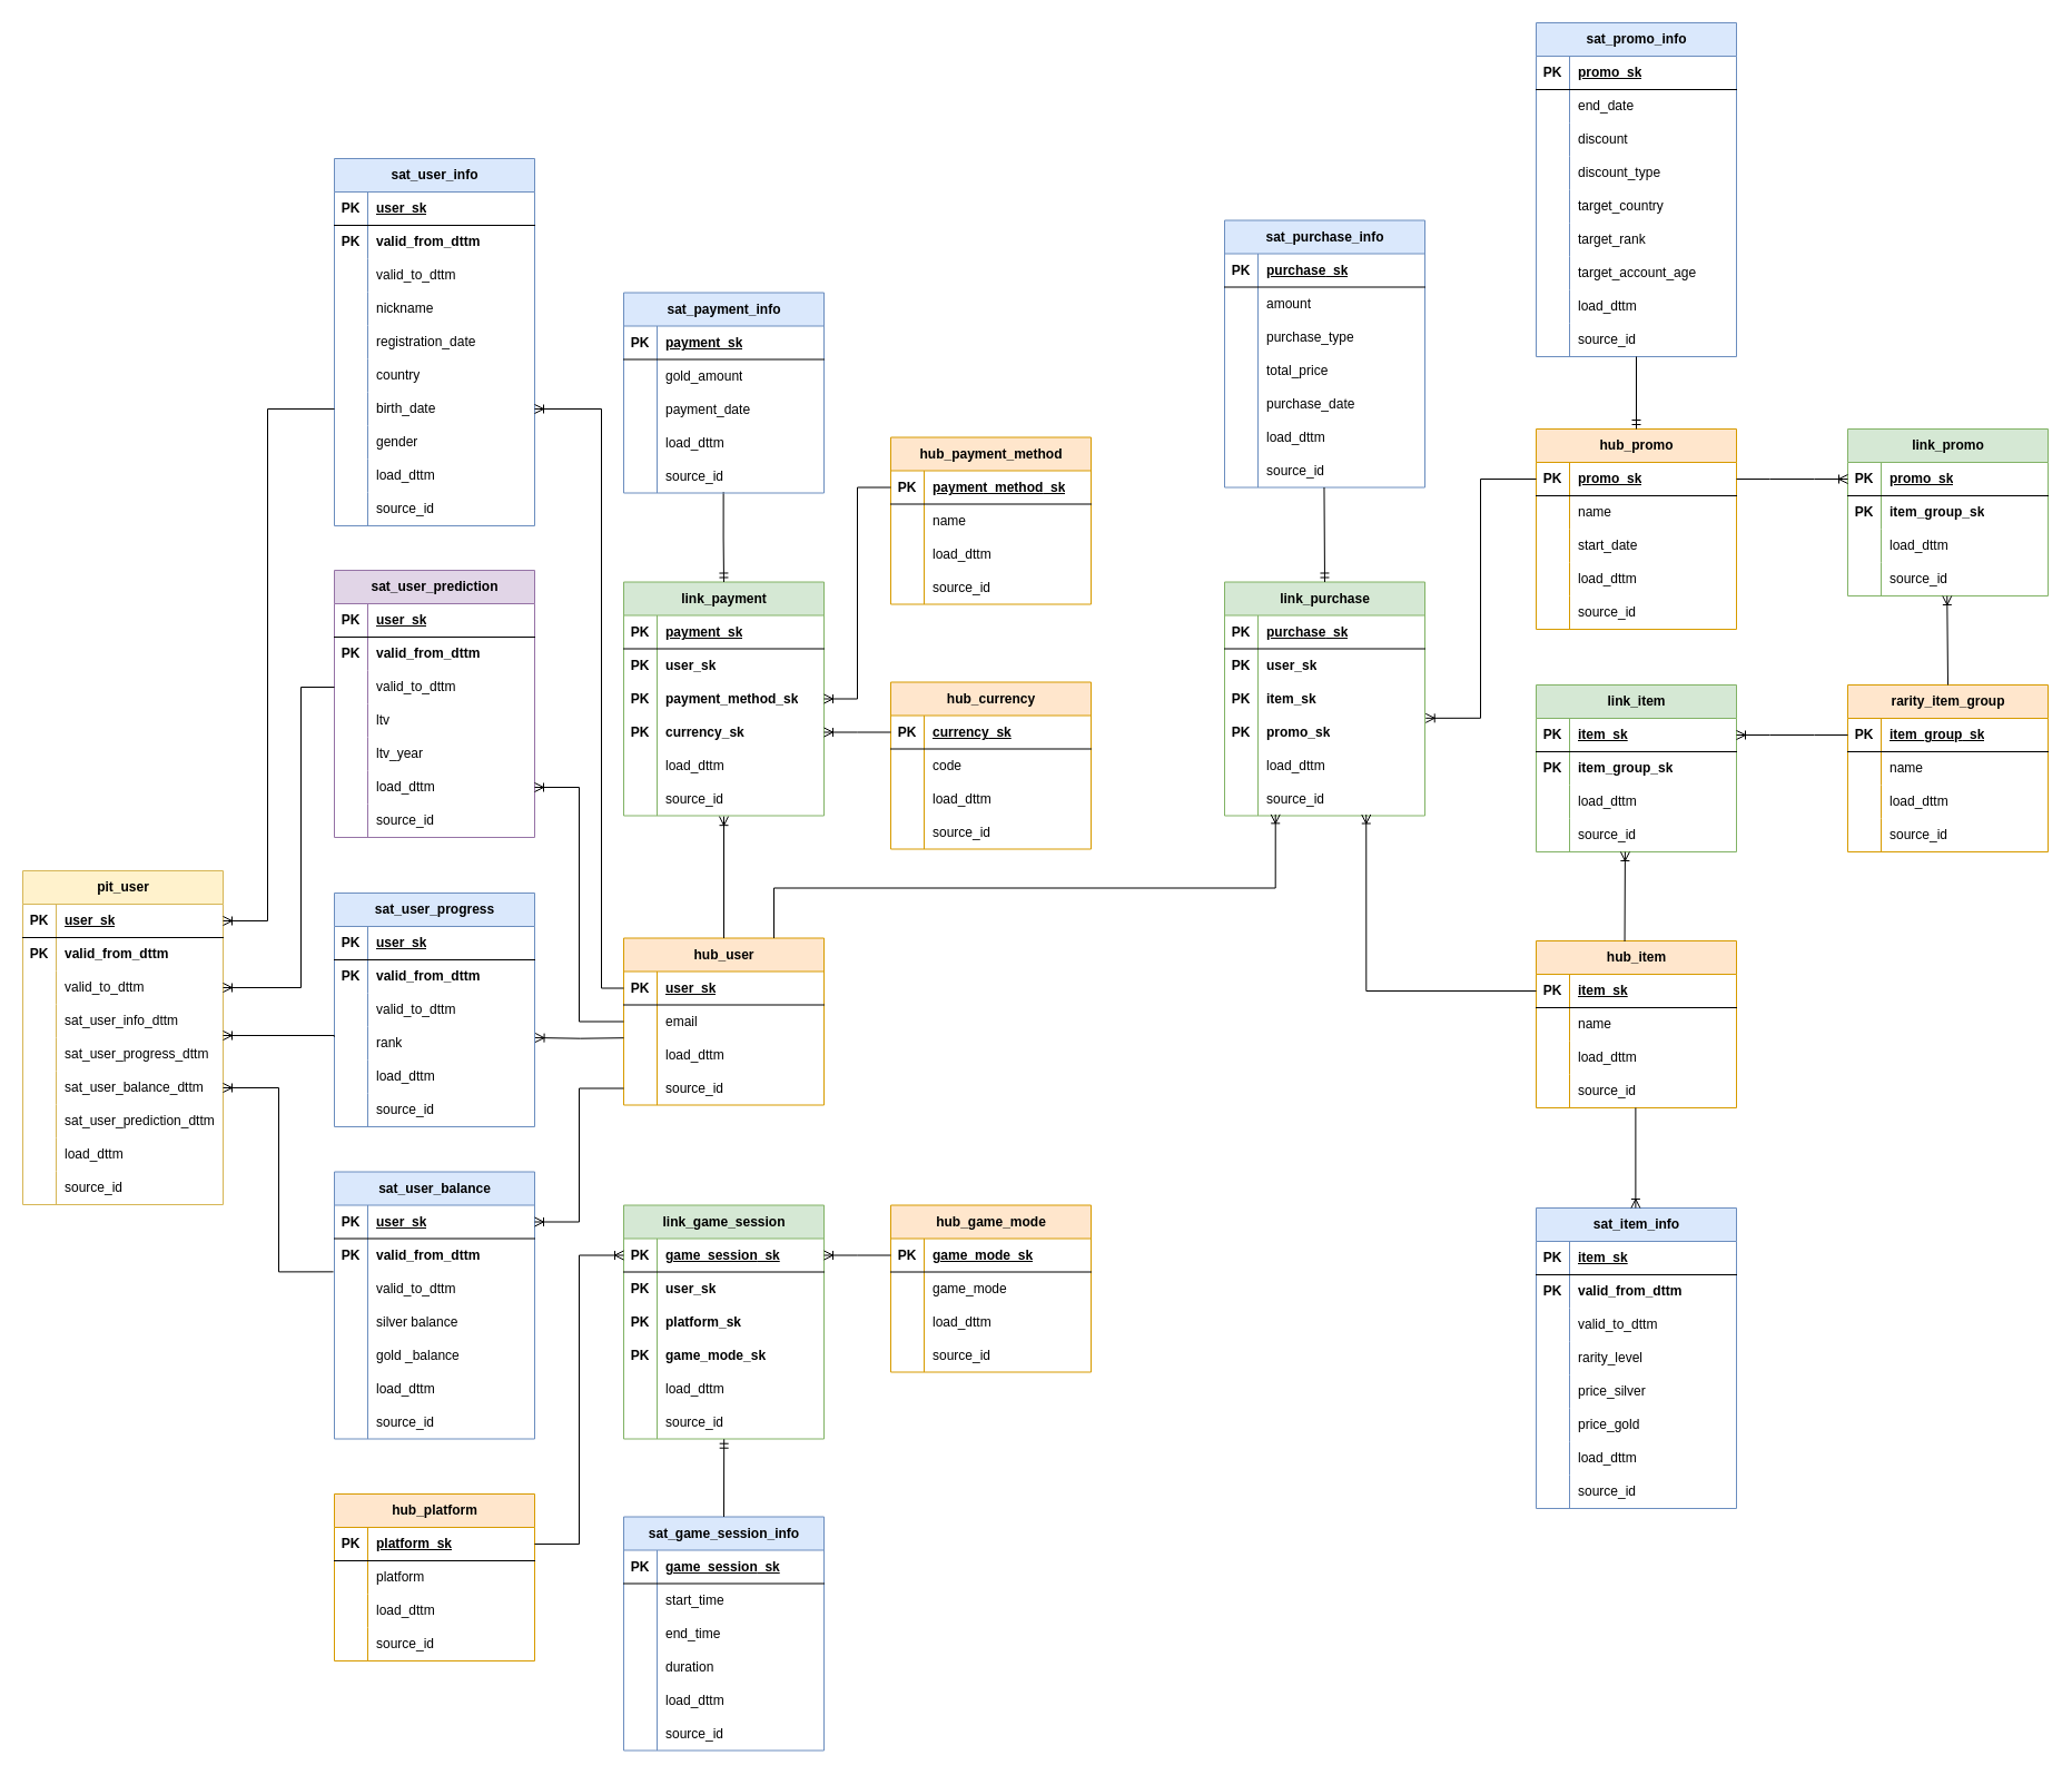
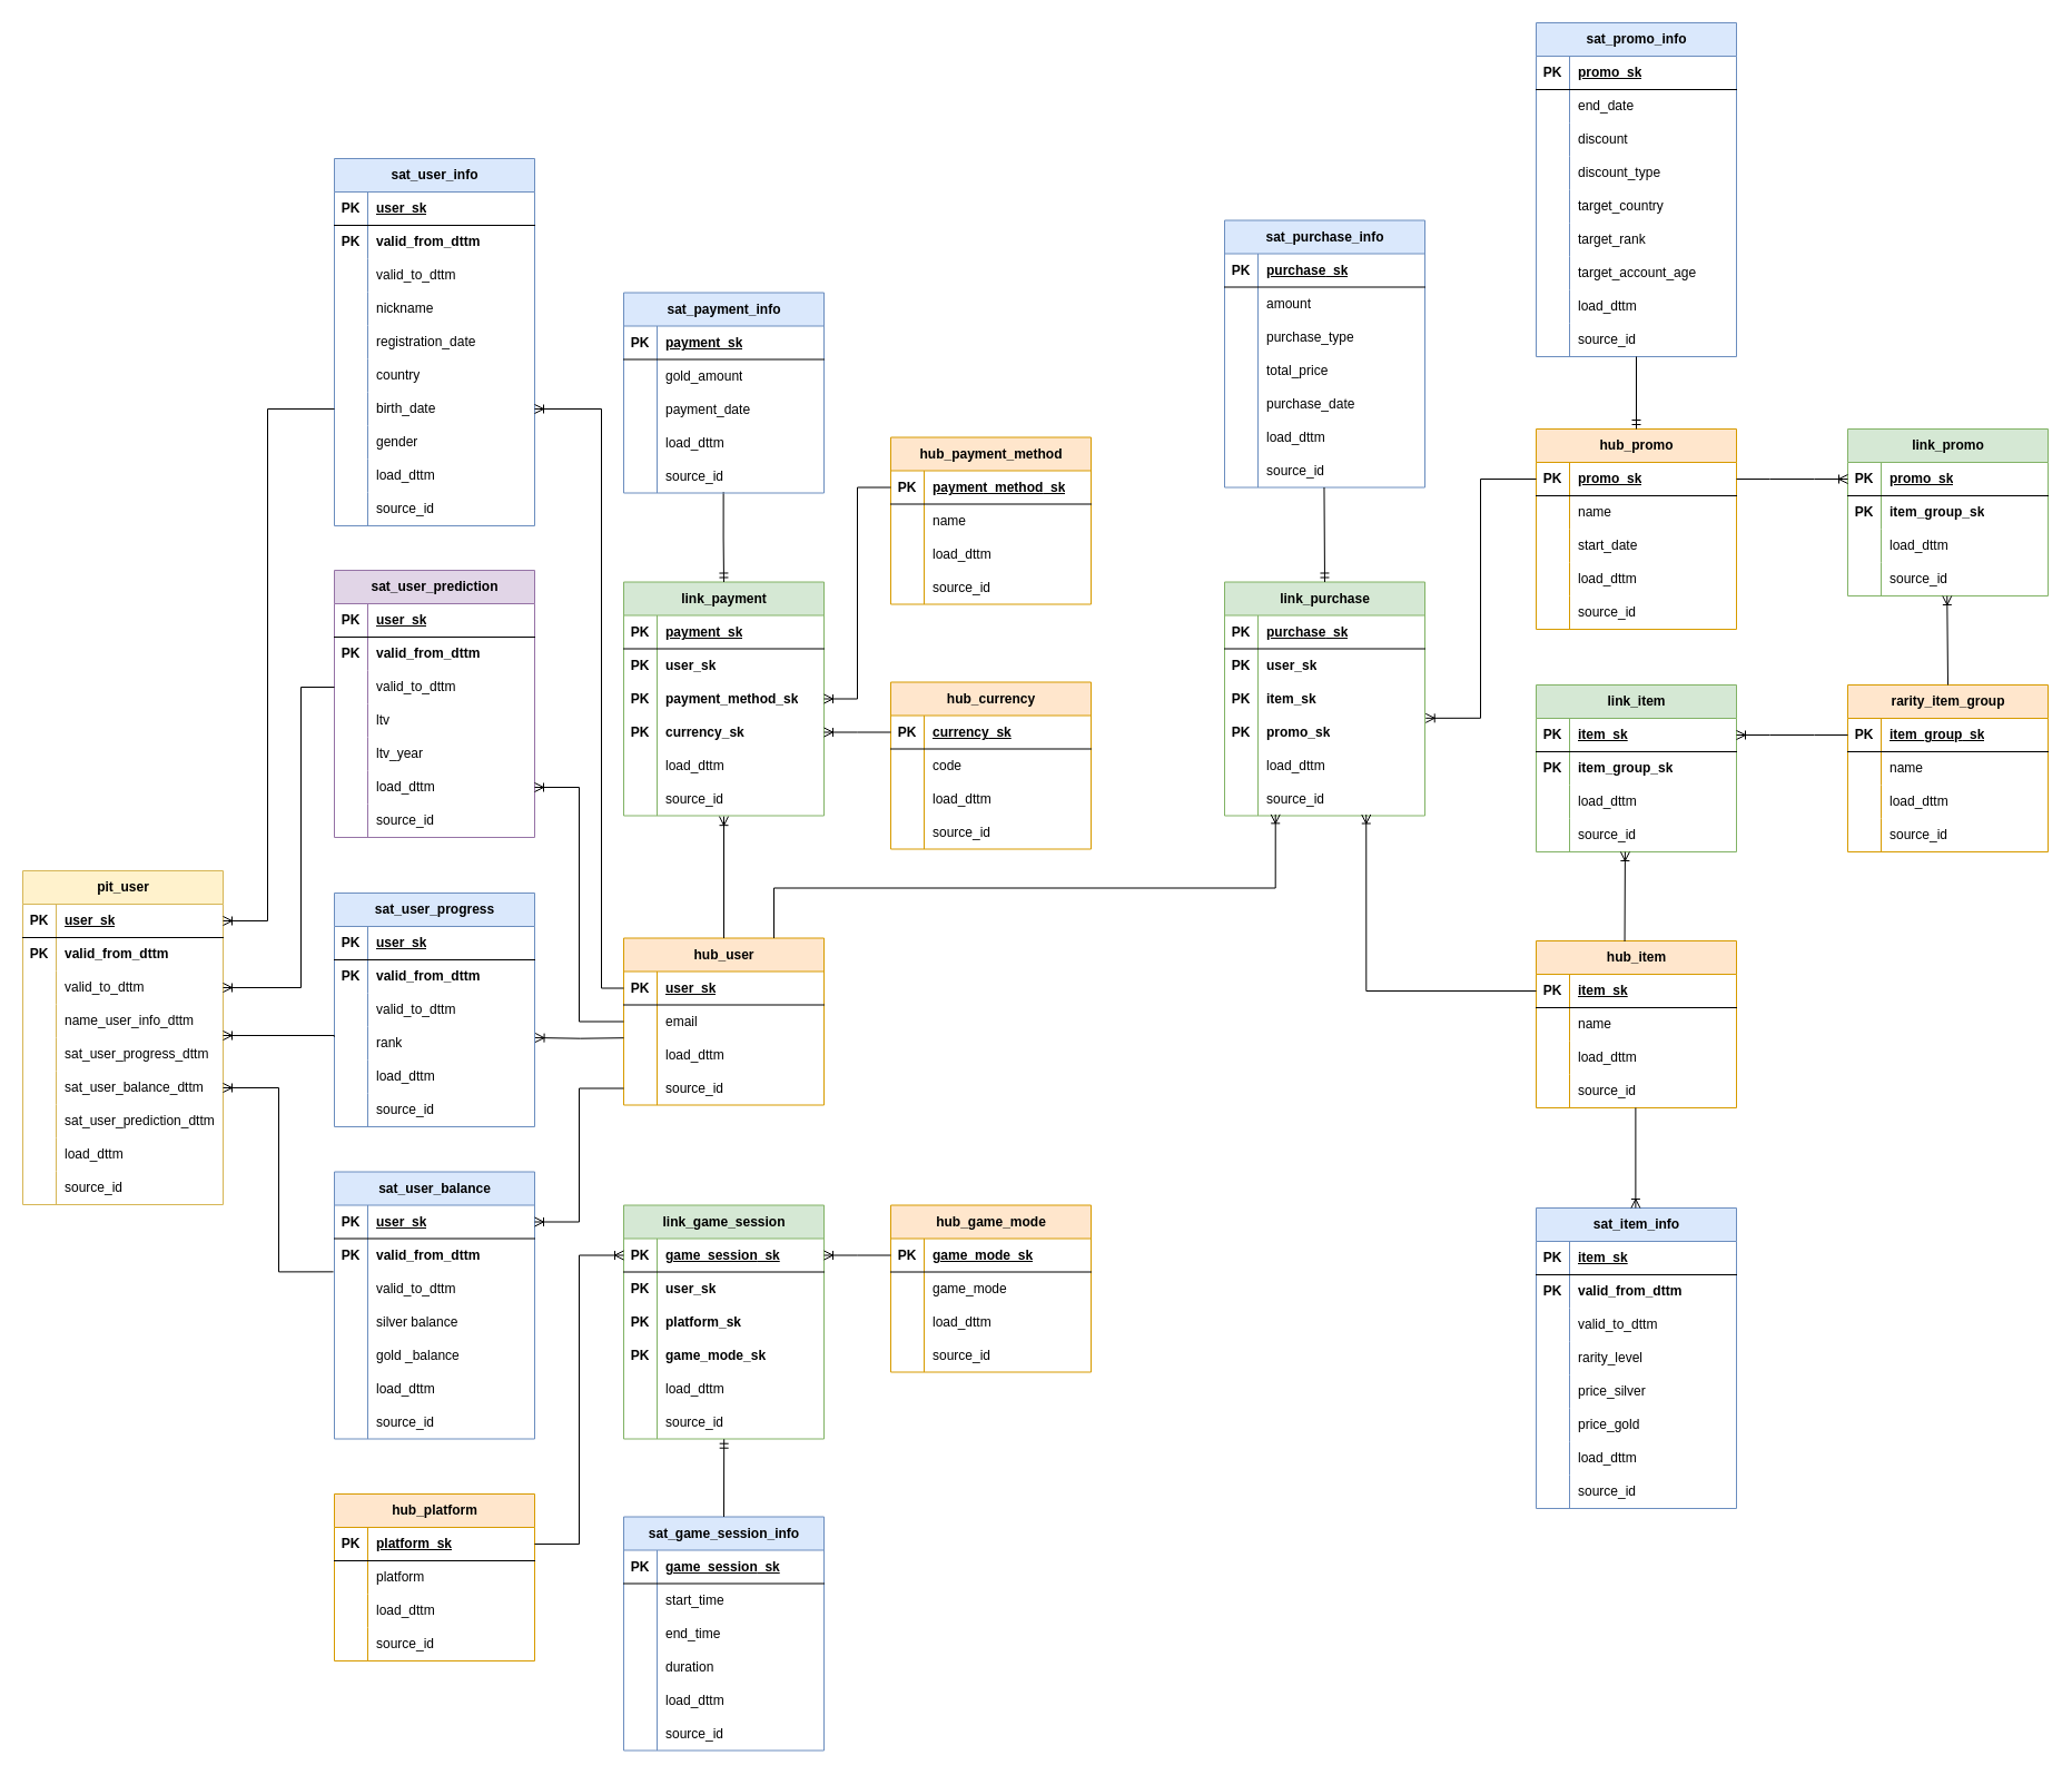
- <mxCell id="406" value="&lt;span style=&quot;text-align: center; text-wrap-mode: nowrap;&quot;&gt;sat_user_info_dttm&lt;/span&gt;" style="shape=partialRectangle;connectable=0;fillColor=none;top=0;left=0;bottom=0;right=0;align=left;spacingLeft=6;overflow=hidden;whiteSpace=wrap;html=1;" parent="404" vertex="1"><mxGeometry x="30" width="150" height="30" as="geometry"><mxRectangle width="150" height="30" as="alternateBounds" /></mxGeometry></mxCell>
+ <mxCell id="406" value="&lt;span style=&quot;text-align: center; text-wrap-mode: nowrap;&quot;&gt;name_user_info_dttm&lt;/span&gt;" style="shape=partialRectangle;connectable=0;fillColor=none;top=0;left=0;bottom=0;right=0;align=left;spacingLeft=6;overflow=hidden;whiteSpace=wrap;html=1;" parent="404" vertex="1"><mxGeometry x="30" width="150" height="30" as="geometry"><mxRectangle width="150" height="30" as="alternateBounds" /></mxGeometry></mxCell>
